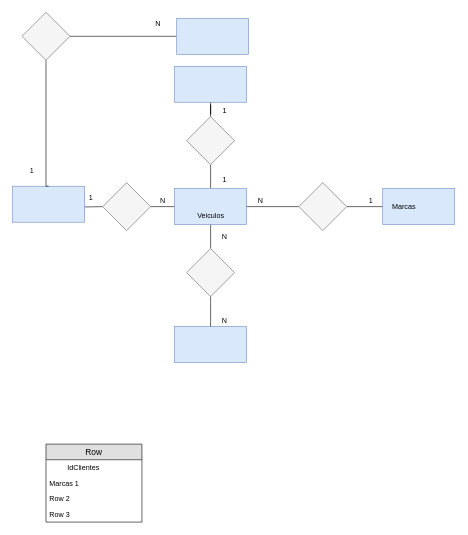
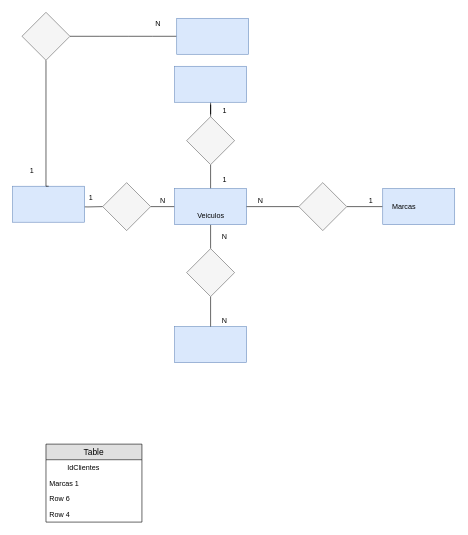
- <mxCell id="36" value="Row" style="swimlane;fontStyle=0;childLayout=stackLayout;horizontal=1;startSize=26;fillColor=#e0e0e0;horizontalStack=0;resizeParent=1;resizeParentMax=0;resizeLast=0;collapsible=1;marginBottom=0;swimlaneFillColor=#ffffff;align=center;fontSize=14;" vertex="1" parent="1"><mxGeometry x="76" y="740" width="160" height="130" as="geometry" /></mxCell>
+ <mxCell id="36" value="Table" style="swimlane;fontStyle=0;childLayout=stackLayout;horizontal=1;startSize=26;fillColor=#e0e0e0;horizontalStack=0;resizeParent=1;resizeParentMax=0;resizeLast=0;collapsible=1;marginBottom=0;swimlaneFillColor=#ffffff;align=center;fontSize=14;" vertex="1" parent="1"><mxGeometry x="76" y="740" width="160" height="130" as="geometry" /></mxCell>
- <mxCell id="39" value="Row 2" style="text;strokeColor=none;fillColor=none;spacingLeft=4;spacingRight=4;overflow=hidden;rotatable=0;points=[[0,0.5],[1,0.5]];portConstraint=eastwest;fontSize=12;" vertex="1" parent="36"><mxGeometry y="78" width="160" height="26" as="geometry" /></mxCell>
+ <mxCell id="39" value="Row 6" style="text;strokeColor=none;fillColor=none;spacingLeft=4;spacingRight=4;overflow=hidden;rotatable=0;points=[[0,0.5],[1,0.5]];portConstraint=eastwest;fontSize=12;" vertex="1" parent="36"><mxGeometry y="78" width="160" height="26" as="geometry" /></mxCell>
- <mxCell id="40" value="Row 3" style="text;strokeColor=none;fillColor=none;spacingLeft=4;spacingRight=4;overflow=hidden;rotatable=0;points=[[0,0.5],[1,0.5]];portConstraint=eastwest;fontSize=12;" vertex="1" parent="36"><mxGeometry y="104" width="160" height="26" as="geometry" /></mxCell>
+ <mxCell id="40" value="Row 4" style="text;strokeColor=none;fillColor=none;spacingLeft=4;spacingRight=4;overflow=hidden;rotatable=0;points=[[0,0.5],[1,0.5]];portConstraint=eastwest;fontSize=12;" vertex="1" parent="36"><mxGeometry y="104" width="160" height="26" as="geometry" /></mxCell>
